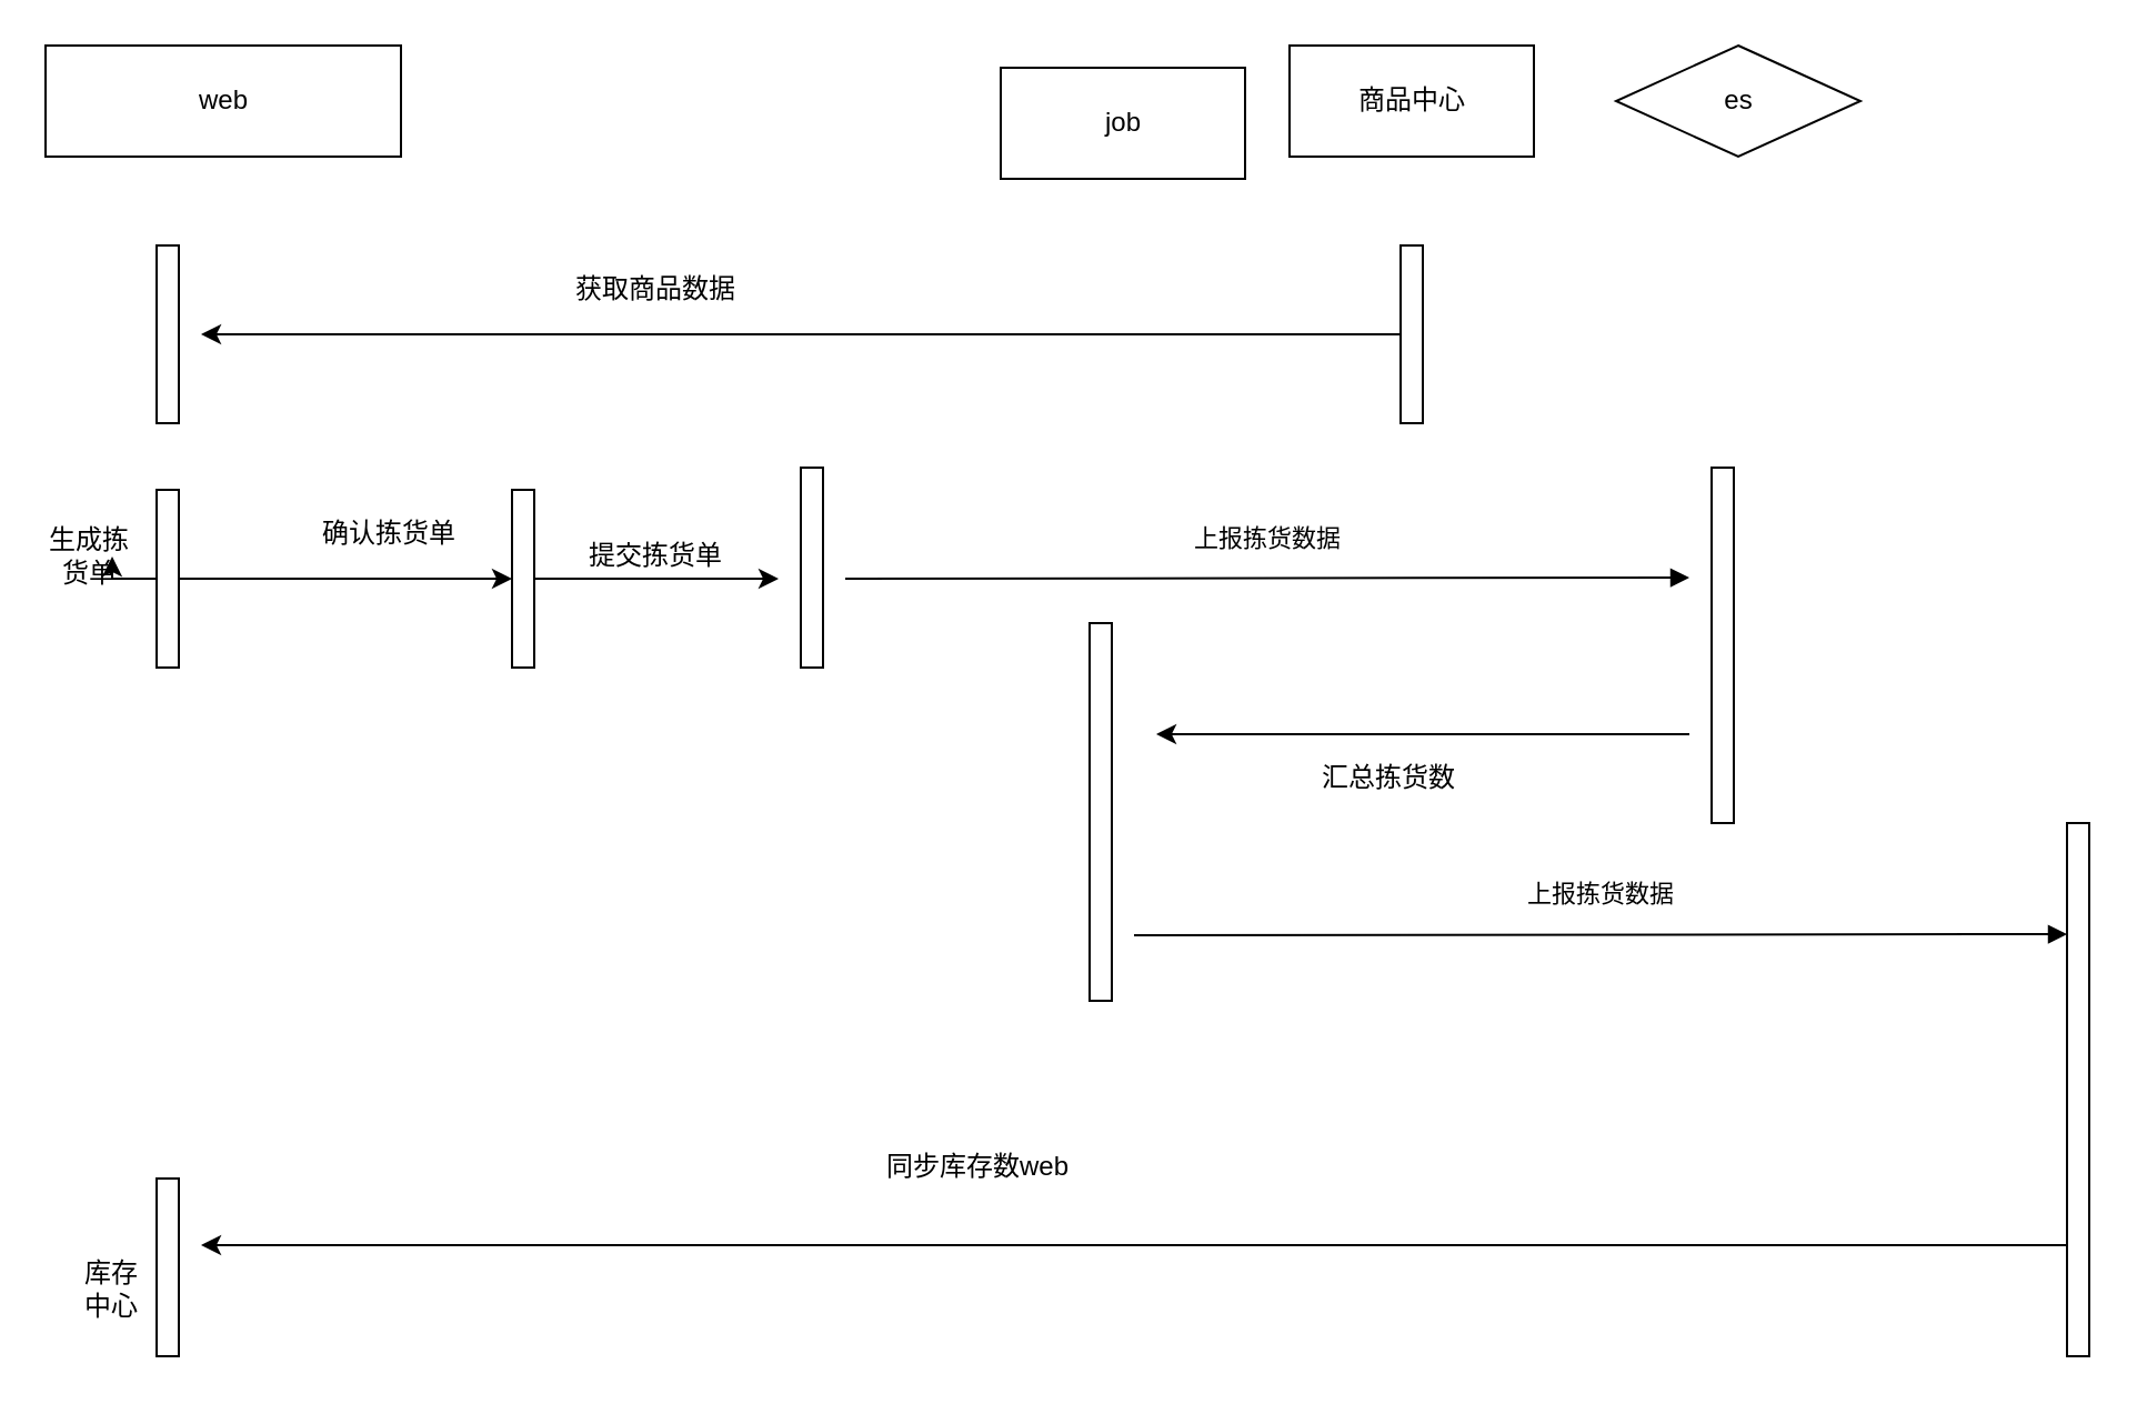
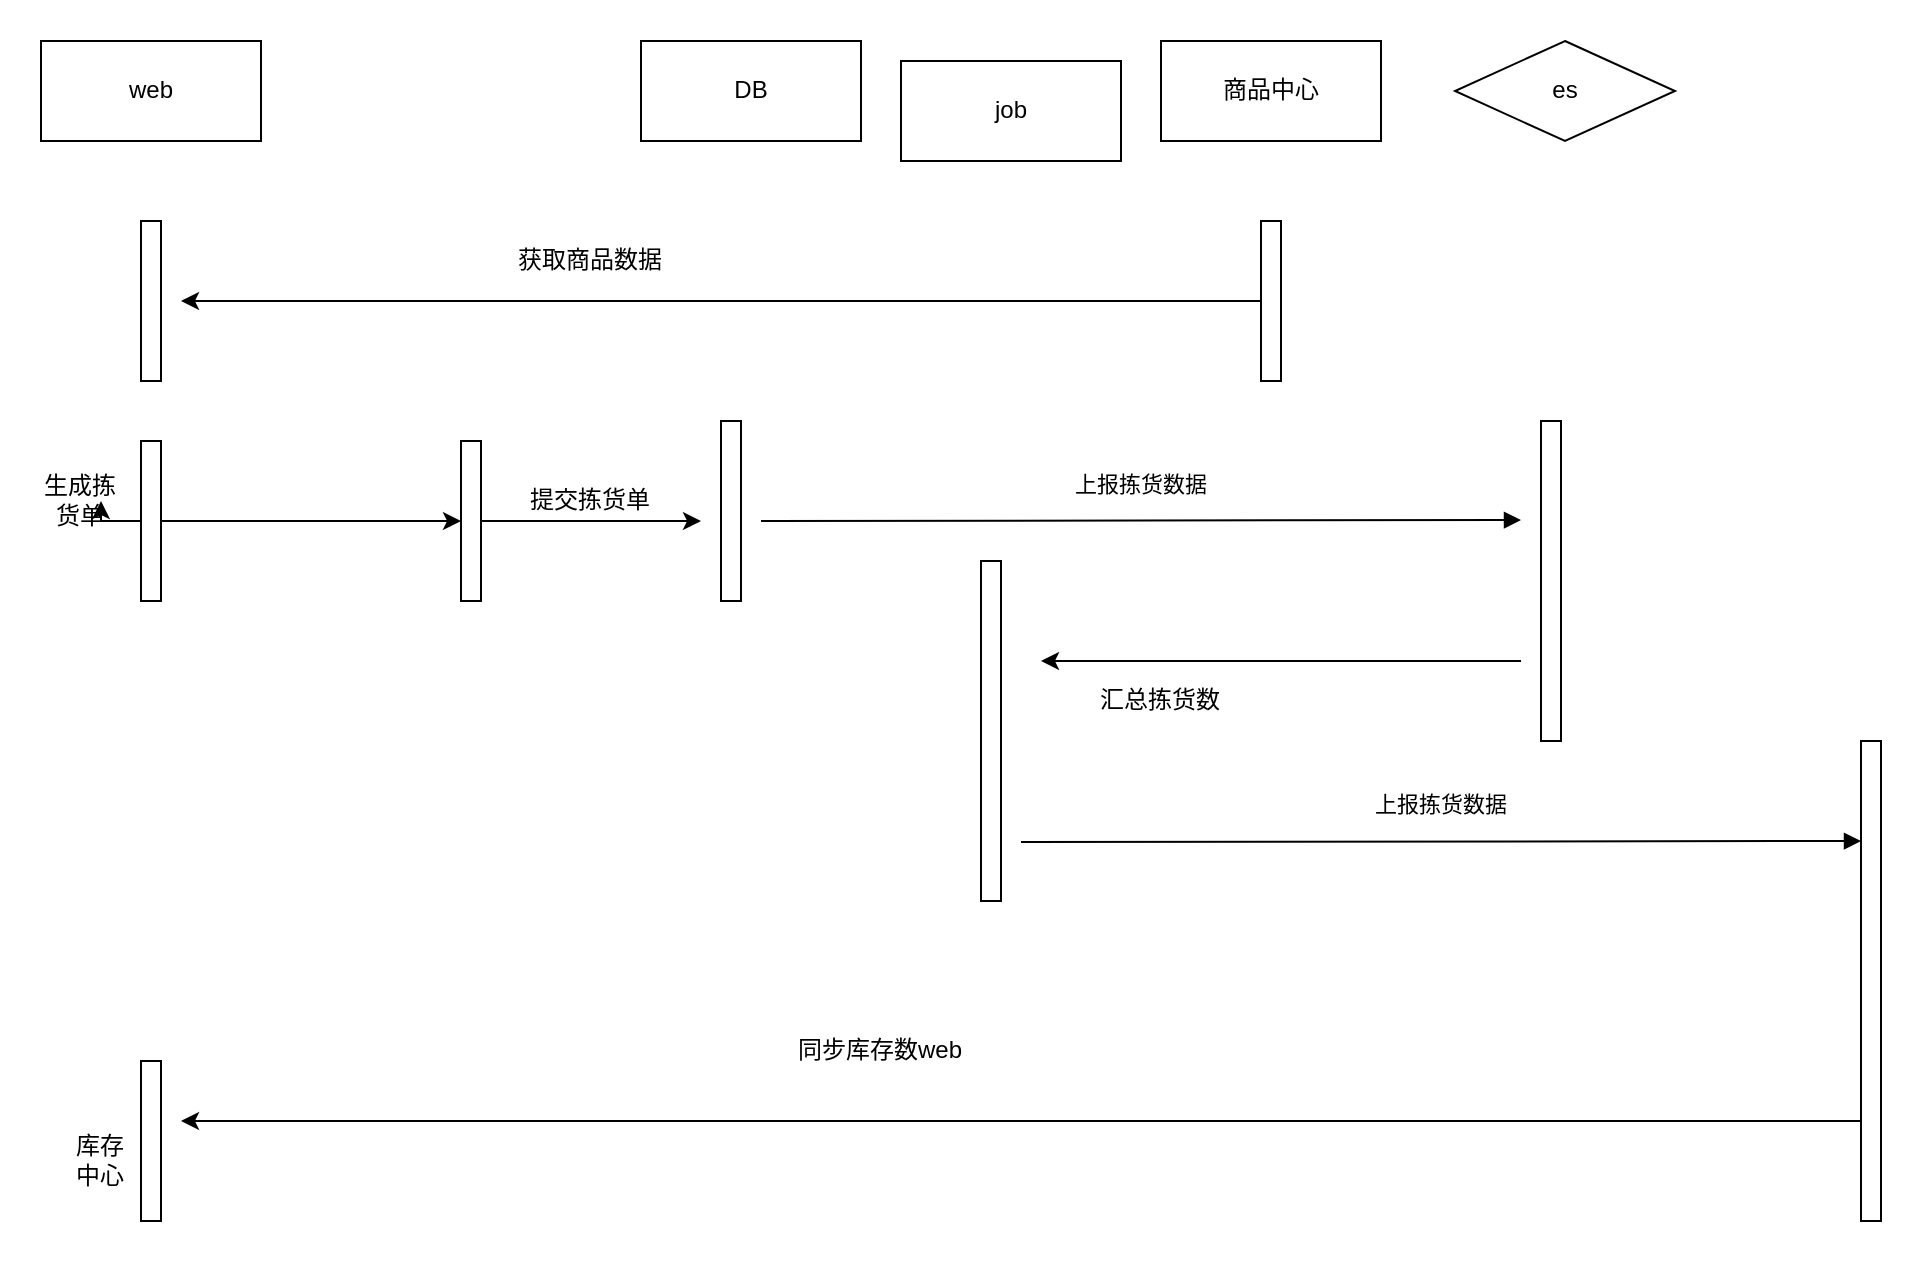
- <mxCell id="2" value="web" style="html=1;" vertex="1" parent="1"><mxGeometry x="20" y="20" width="160" height="50" as="geometry" /></mxCell>
+ <mxCell id="2" value="web" style="html=1;" vertex="1" parent="1"><mxGeometry x="20" y="20" width="110" height="50" as="geometry" /></mxCell>
+ <mxCell id="3" value="DB" style="html=1;" vertex="1" parent="1"><mxGeometry x="320" y="20" width="110" height="50" as="geometry" /></mxCell>
- <mxCell id="14" value="确认拣货单" style="text;html=1;strokeColor=none;fillColor=none;align=center;verticalAlign=middle;whiteSpace=wrap;rounded=0;" vertex="1" parent="1"><mxGeometry x="140" y="230" width="70" height="20" as="geometry" /></mxCell>
- <mxCell id="22" value="汇总拣货数" style="text;html=1;strokeColor=none;fillColor=none;align=center;verticalAlign=middle;whiteSpace=wrap;rounded=0;" vertex="1" parent="1"><mxGeometry x="590" y="340" width="70" height="20" as="geometry" /></mxCell>
+ <mxCell id="22" value="汇总拣货数" style="text;html=1;strokeColor=none;fillColor=none;align=center;verticalAlign=middle;whiteSpace=wrap;rounded=0;" vertex="1" parent="1"><mxGeometry x="545" y="340" width="70" height="20" as="geometry" /></mxCell>
